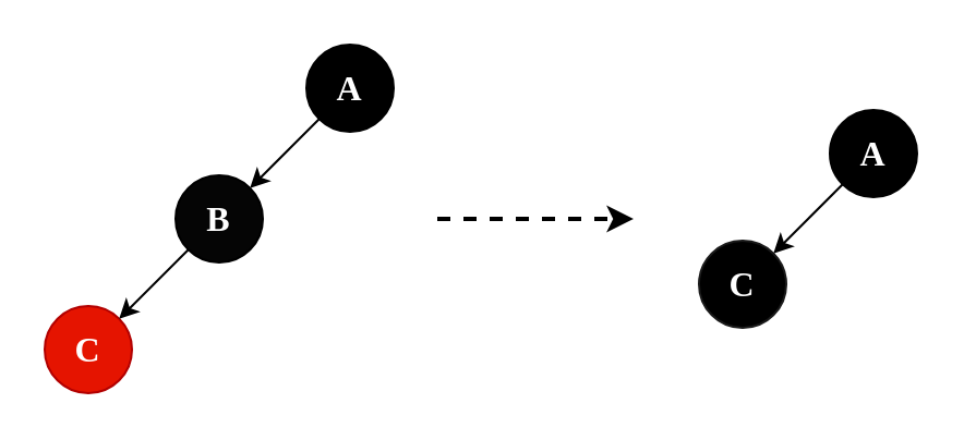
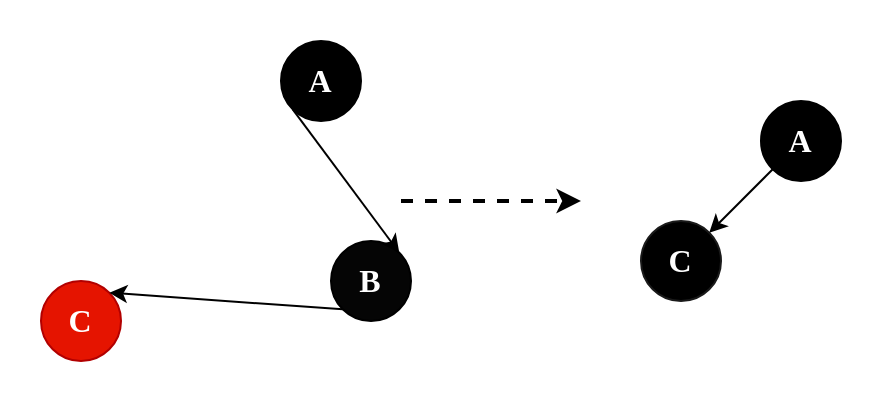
- <mxCell id="3" value="&lt;b&gt;&lt;font color=&quot;#ffffff&quot; style=&quot;font-size: 16px;&quot; face=&quot;Verdana&quot;&gt;B&lt;/font&gt;&lt;/b&gt;" style="ellipse;whiteSpace=wrap;html=1;aspect=fixed;fillColor=#050505;fontColor=#ffffff;strokeColor=#000000;" parent="1" vertex="1"><mxGeometry x="80" y="80" width="40" height="40" as="geometry" /></mxCell>
+ <mxCell id="3" value="&lt;b&gt;&lt;font color=&quot;#ffffff&quot; style=&quot;font-size: 16px;&quot; face=&quot;Verdana&quot;&gt;B&lt;/font&gt;&lt;/b&gt;" style="ellipse;whiteSpace=wrap;html=1;aspect=fixed;fillColor=#050505;fontColor=#ffffff;strokeColor=#000000;" parent="1" vertex="1"><mxGeometry x="165" y="120" width="40" height="40" as="geometry" /></mxCell>
